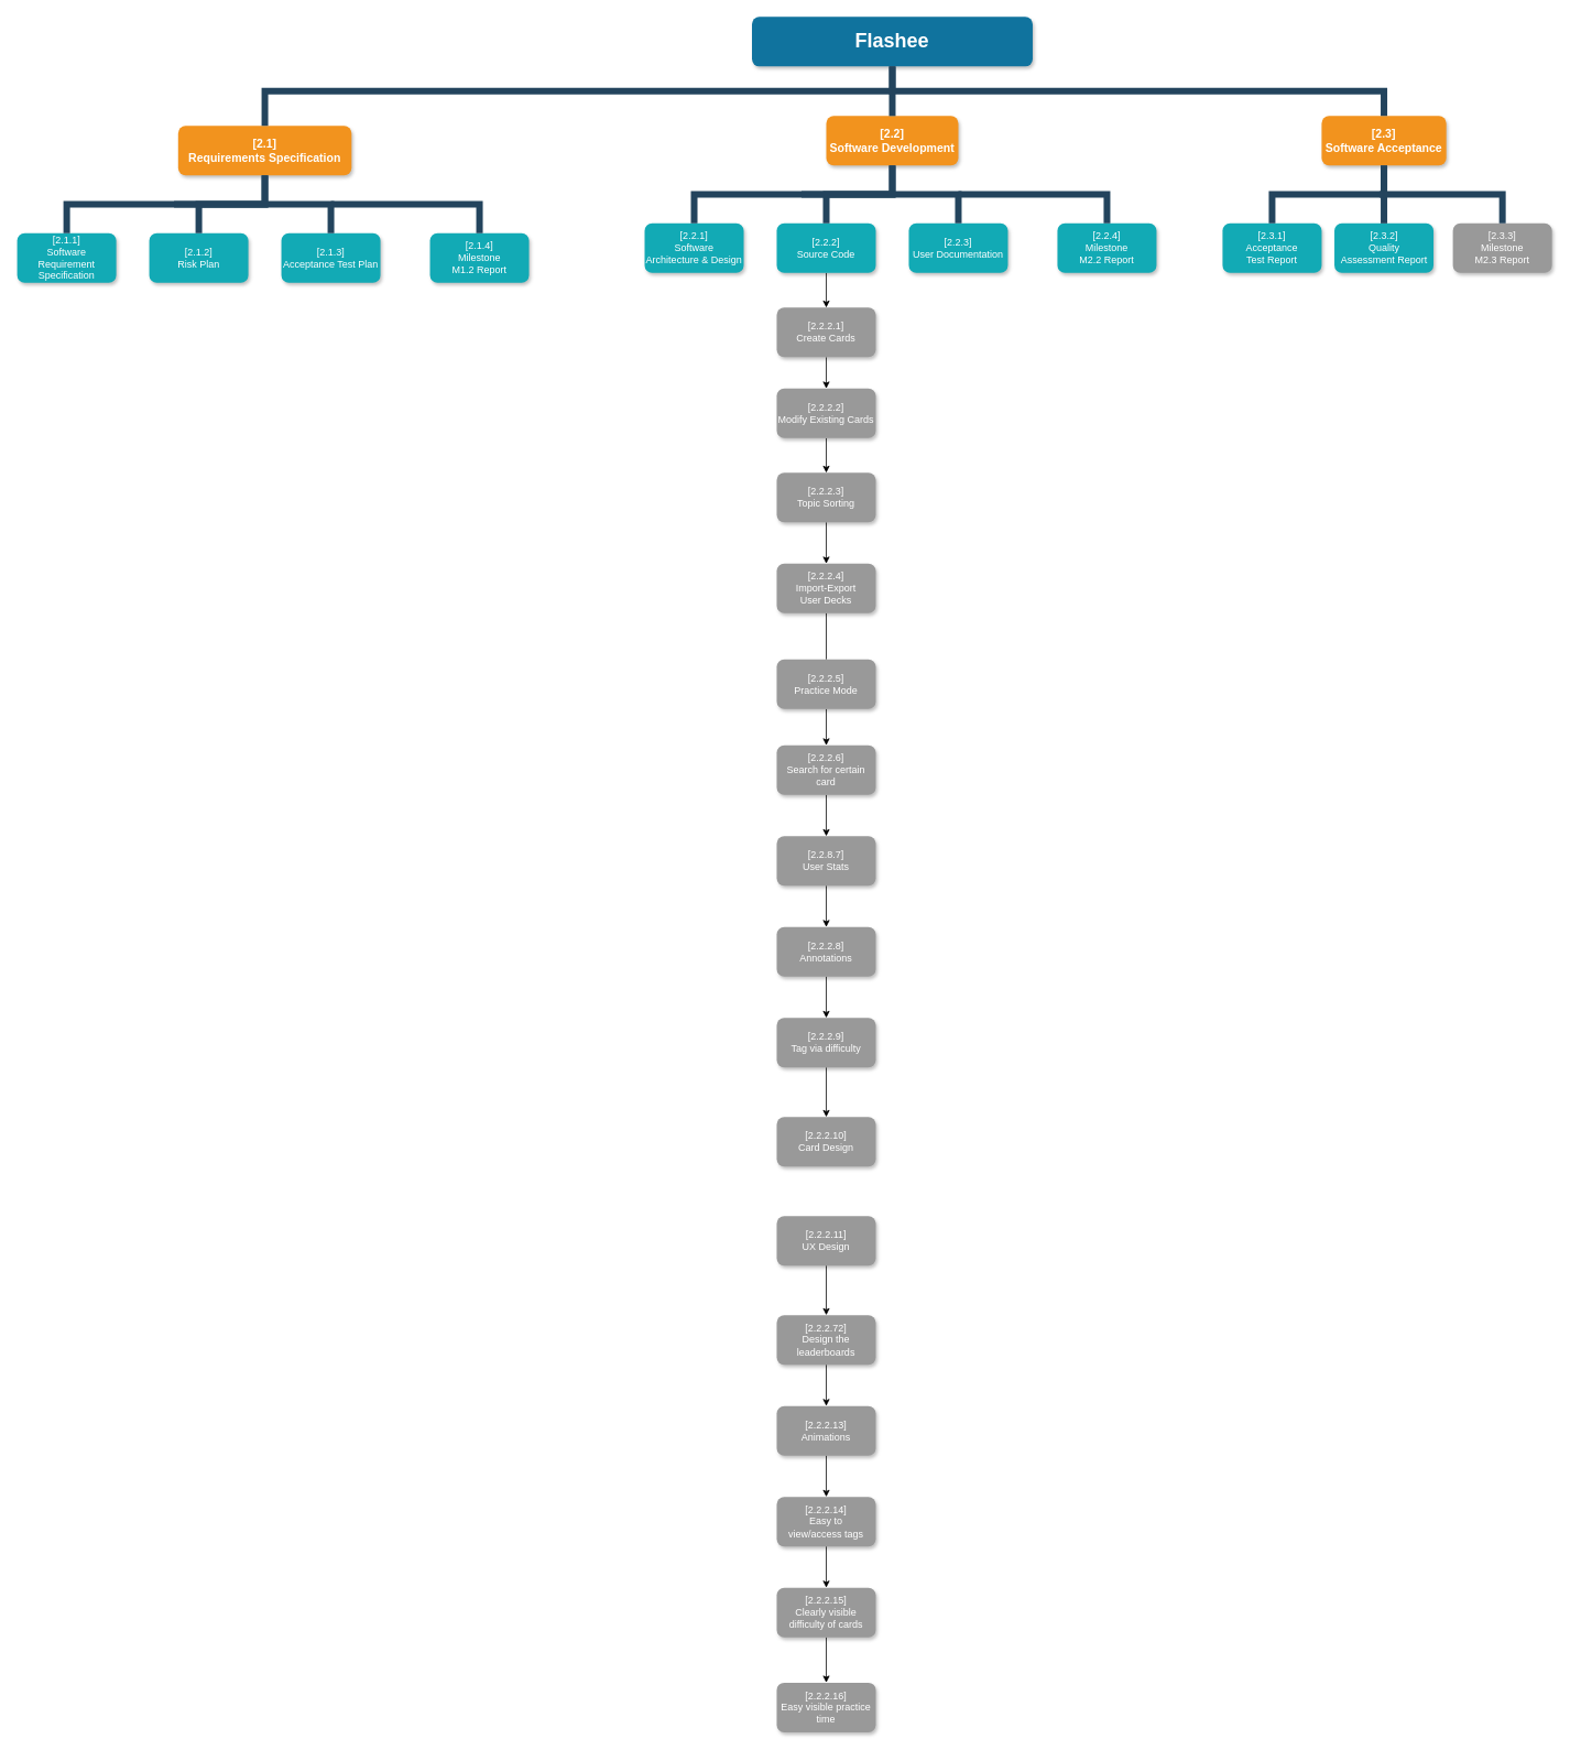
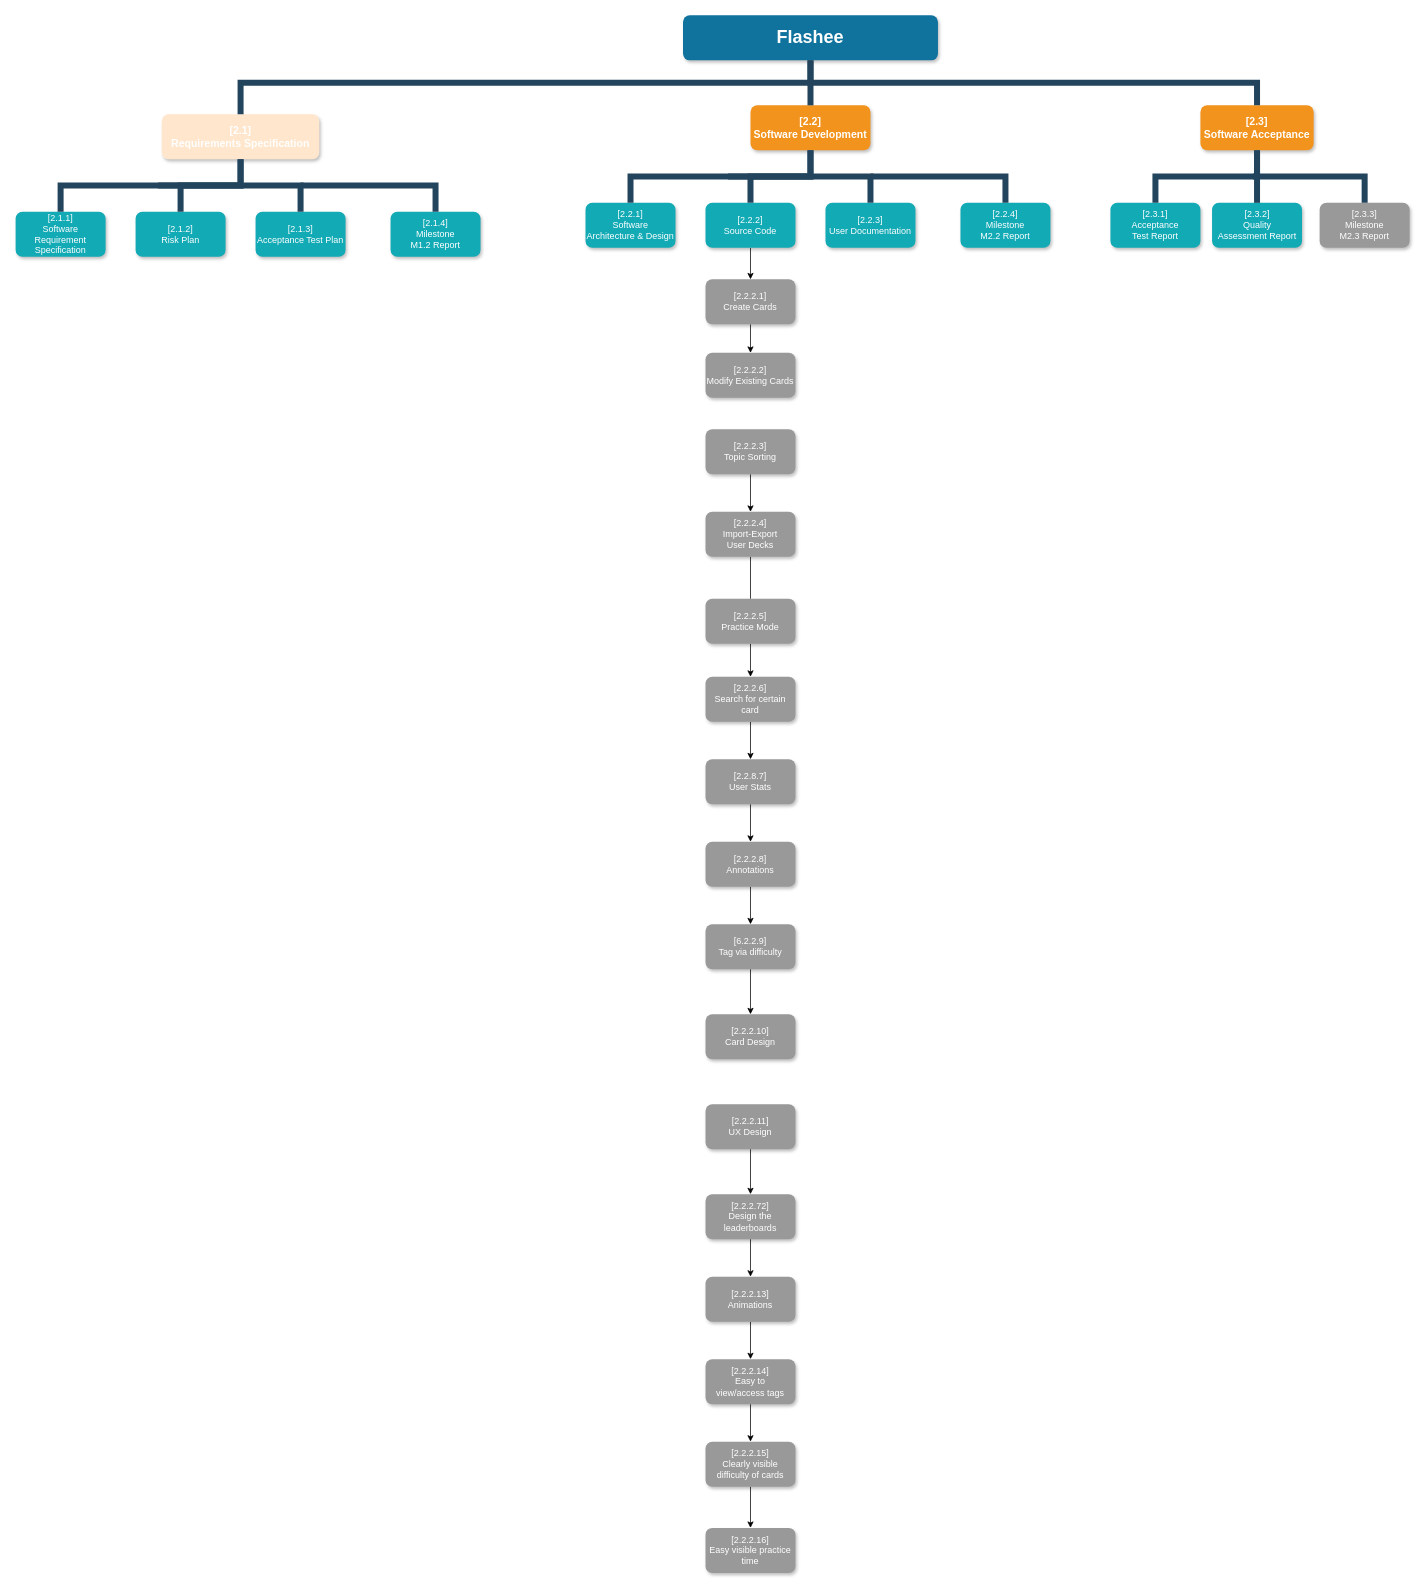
- <mxCell id="16" value="[2.1]&lt;br&gt;Requirements Specification" style="whiteSpace=wrap;html=1;rounded=1;shadow=1;fontSize=14;fontColor=#FFFFFF;fontStyle=1;strokeColor=none;fillColor=#F2931E;" vertex="1" parent="1"><mxGeometry x="215" y="152" width="210" height="60" as="geometry" /></mxCell>
+ <mxCell id="16" value="[2.1]&lt;br&gt;Requirements Specification" style="whiteSpace=wrap;html=1;rounded=1;shadow=1;fontSize=14;fontColor=#FFFFFF;fontStyle=1;strokeColor=none;fillColor=#ffe6cc;" vertex="1" parent="1"><mxGeometry x="215" y="152" width="210" height="60" as="geometry" /></mxCell>
- <mxCell id="25" value="" style="edgeStyle=none;rounded=0;orthogonalLoop=1;jettySize=auto;html=1;" edge="1" parent="1" source="26" target="28"><mxGeometry relative="1" as="geometry" /></mxCell>
- <mxCell id="40" value="&lt;span&gt;[2.2.2.9]&lt;/span&gt;&lt;br style=&quot;padding: 0px ; margin: 0px&quot;&gt;&lt;span&gt;Tag via difficulty&lt;/span&gt;" style="whiteSpace=wrap;html=1;rounded=1;shadow=1;fontColor=#FFFFFF;fontStyle=0;strokeColor=none;fillColor=#999999;" vertex="1" parent="1"><mxGeometry x="940" y="1232" width="120" height="60" as="geometry" /></mxCell>
+ <mxCell id="40" value="&lt;span&gt;[6.2.2.9]&lt;/span&gt;&lt;br style=&quot;padding: 0px ; margin: 0px&quot;&gt;&lt;span&gt;Tag via difficulty&lt;/span&gt;" style="whiteSpace=wrap;html=1;rounded=1;shadow=1;fontColor=#FFFFFF;fontStyle=0;strokeColor=none;fillColor=#999999;" vertex="1" parent="1"><mxGeometry x="940" y="1232" width="120" height="60" as="geometry" /></mxCell>
